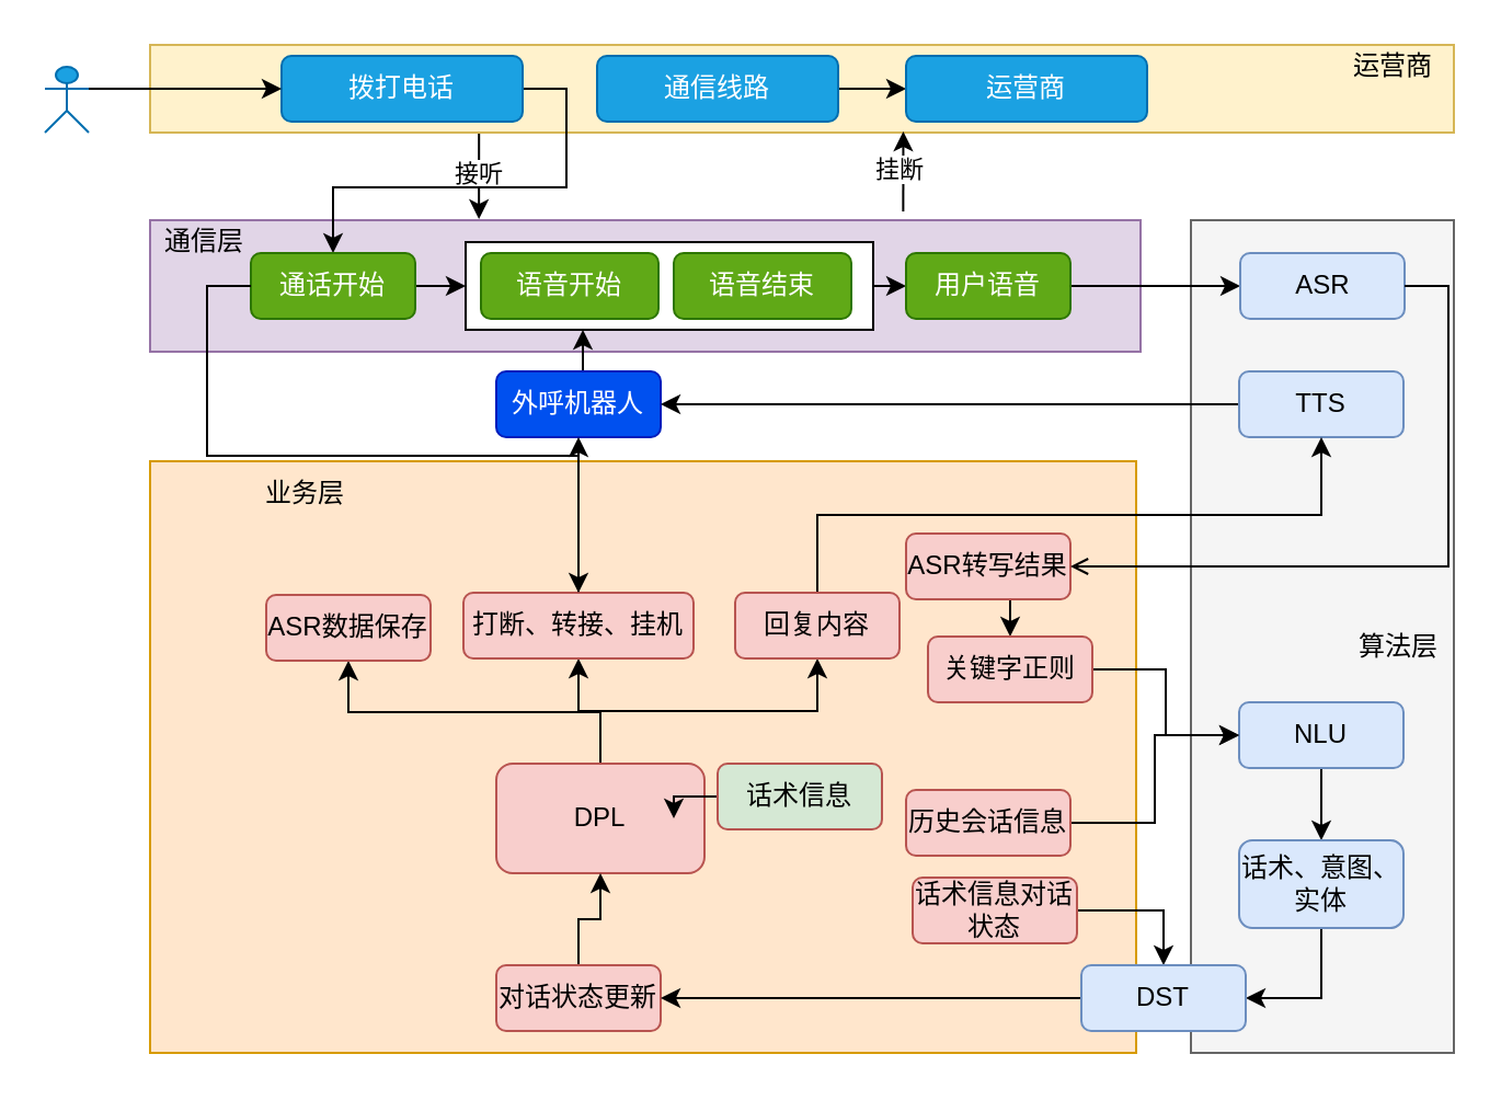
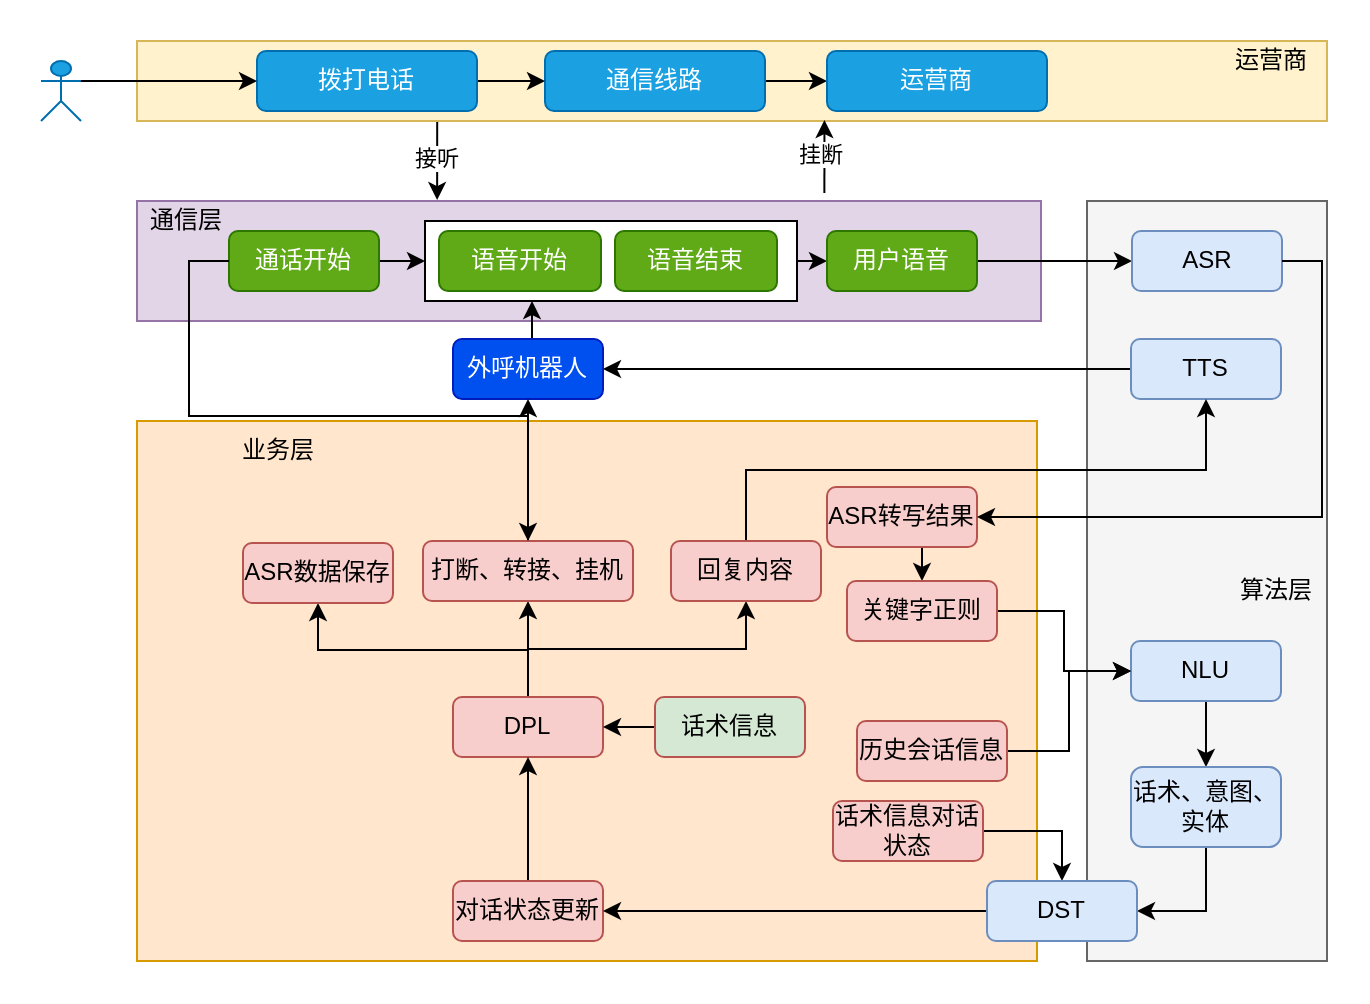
- <mxCell id="11" style="edgeStyle=orthogonalEdgeStyle;rounded=0;orthogonalLoop=1;jettySize=auto;html=1;exitX=1;exitY=0.5;exitDx=0;exitDy=0;" edge="1" parent="1" source="12" target="16"><mxGeometry relative="1" as="geometry" /></mxCell>
+ <mxCell id="11" style="edgeStyle=orthogonalEdgeStyle;rounded=0;orthogonalLoop=1;jettySize=auto;html=1;exitX=1;exitY=0.5;exitDx=0;exitDy=0;entryX=0;entryY=0.5;entryDx=0;entryDy=0;" edge="1" parent="1" source="12" target="6"><mxGeometry relative="1" as="geometry" /></mxCell>
- <mxCell id="57" style="edgeStyle=orthogonalEdgeStyle;rounded=0;orthogonalLoop=1;jettySize=auto;html=1;exitX=1;exitY=0.5;exitDx=0;exitDy=0;entryX=1;entryY=0.5;entryDx=0;entryDy=0;endArrow=open;" edge="1" parent="1" source="25" target="34"><mxGeometry relative="1" as="geometry" /></mxCell>
+ <mxCell id="57" style="edgeStyle=orthogonalEdgeStyle;rounded=0;orthogonalLoop=1;jettySize=auto;html=1;exitX=1;exitY=0.5;exitDx=0;exitDy=0;entryX=1;entryY=0.5;entryDx=0;entryDy=0;" edge="1" parent="1" source="25" target="34"><mxGeometry relative="1" as="geometry" /></mxCell>
- <mxCell id="44" value="DPL" style="rounded=1;whiteSpace=wrap;html=1;fillColor=#f8cecc;strokeColor=#b85450;" vertex="1" parent="1"><mxGeometry x="226" y="348" width="95" height="50" as="geometry" /></mxCell>
+ <mxCell id="44" value="DPL" style="rounded=1;whiteSpace=wrap;html=1;fillColor=#f8cecc;strokeColor=#b85450;" vertex="1" parent="1"><mxGeometry x="226" y="348" width="75" height="30" as="geometry" /></mxCell>
- <mxCell id="38" value="历史会话信息" style="rounded=1;whiteSpace=wrap;html=1;fillColor=#f8cecc;strokeColor=#b85450;" vertex="1" parent="1"><mxGeometry x="413" y="360" width="75" height="30" as="geometry" /></mxCell>
+ <mxCell id="38" value="历史会话信息" style="rounded=1;whiteSpace=wrap;html=1;fillColor=#f8cecc;strokeColor=#b85450;" vertex="1" parent="1"><mxGeometry x="428" y="360" width="75" height="30" as="geometry" /></mxCell>
